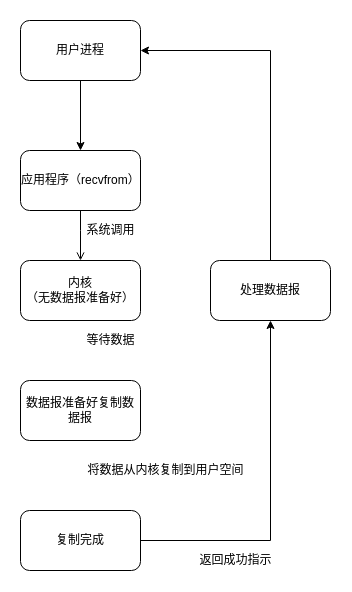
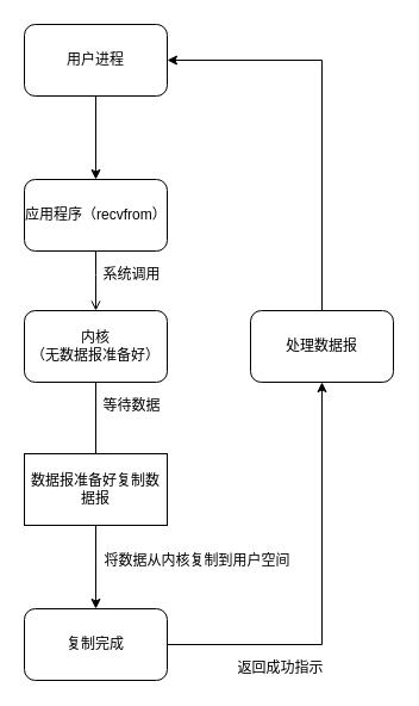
- <mxCell id="16" value="数据报准备好复制数据报" style="rounded=1;whiteSpace=wrap;html=1;" vertex="1" parent="1"><mxGeometry x="20" y="380" width="120" height="60" as="geometry" /></mxCell>
+ <mxCell id="16" value="数据报准备好复制数据报" style="whiteSpace=wrap;html=1;rounded=0;" vertex="1" parent="1"><mxGeometry x="20" y="380" width="120" height="60" as="geometry" /></mxCell>
+ <mxCell id="4" value="" style="edgeStyle=orthogonalEdgeStyle;rounded=0;orthogonalLoop=1;jettySize=auto;html=1;" edge="1" parent="1" source="5" target="7"><mxGeometry relative="1" as="geometry" /></mxCell>
